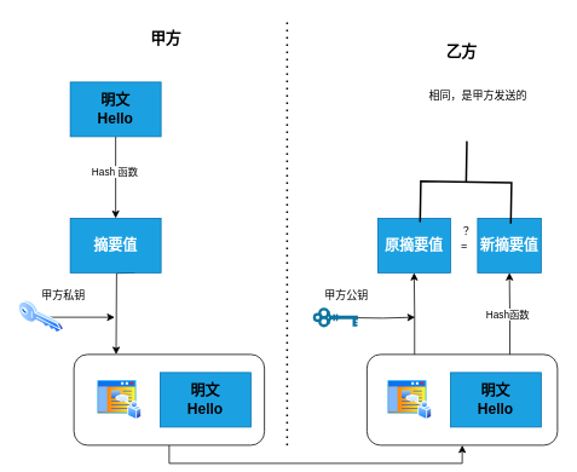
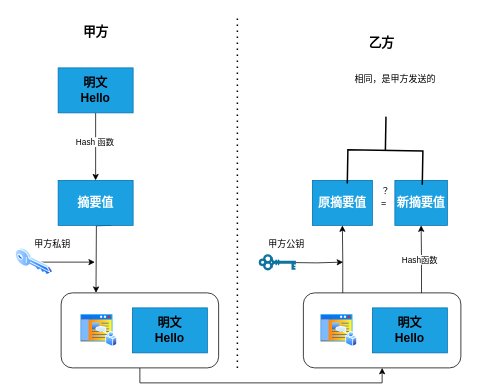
- <mxCell id="14" value="&lt;font style=&quot;font-size: 17px; color: light-dark(rgb(0, 0, 0), rgb(0, 0, 231));&quot;&gt;&lt;b style=&quot;&quot;&gt;甲方&lt;/b&gt;&lt;/font&gt;" style="text;html=1;align=center;verticalAlign=middle;resizable=0;points=[];autosize=1;strokeColor=none;fillColor=none;" parent="1" vertex="1"><mxGeometry x="152" y="28" width="60" height="30" as="geometry" /></mxCell>
+ <mxCell id="14" value="&lt;font style=&quot;font-size: 17px; color: light-dark(rgb(0, 0, 0), rgb(0, 0, 231));&quot;&gt;&lt;b style=&quot;&quot;&gt;甲方&lt;/b&gt;&lt;/font&gt;" style="text;html=1;align=center;verticalAlign=middle;resizable=0;points=[];autosize=1;strokeColor=none;fillColor=none;" parent="1" vertex="1"><mxGeometry x="97" y="28" width="60" height="30" as="geometry" /></mxCell>
